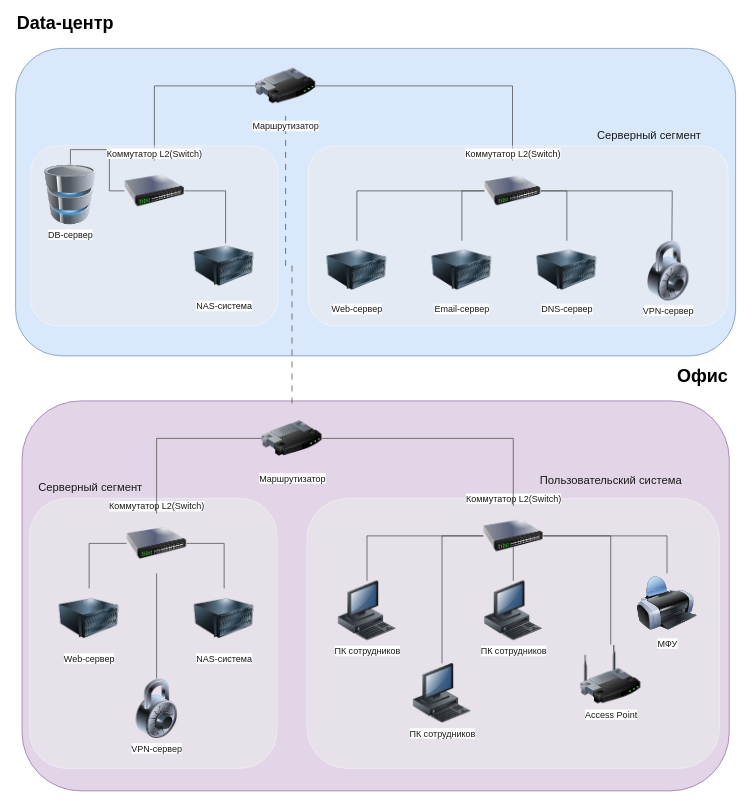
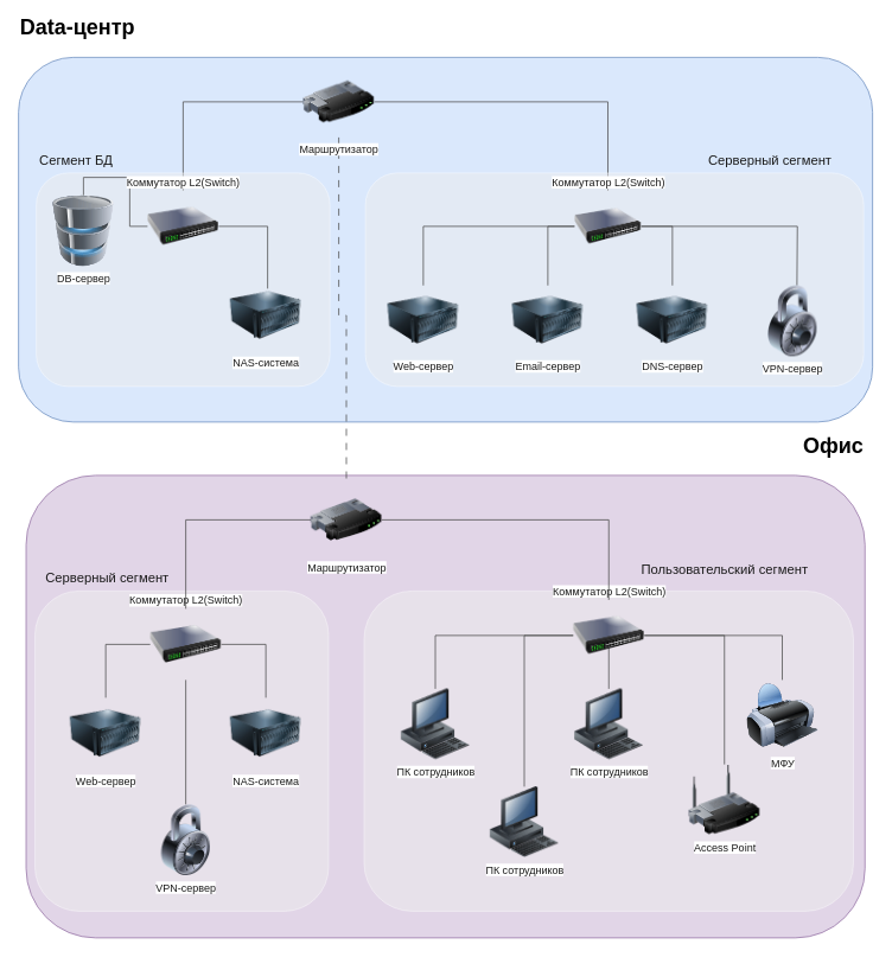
+ <mxCell id="27" value="&lt;font style=&quot;font-size: 15px;&quot;&gt;Сегмент БД&lt;/font&gt;" style="text;strokeColor=none;align=center;fillColor=none;html=1;verticalAlign=middle;whiteSpace=wrap;rounded=0;fontColor=#1A1A1A;" vertex="1" parent="1"><mxGeometry x="40" y="120" width="90" height="30" as="geometry" /></mxCell>
- <mxCell id="42" value="&lt;span style=&quot;font-size: 15px;&quot;&gt;Пользовательский система&lt;/span&gt;" style="text;strokeColor=none;align=center;fillColor=none;html=1;verticalAlign=middle;whiteSpace=wrap;rounded=0;fontColor=#1A1A1A;" vertex="1" parent="41"><mxGeometry x="260" width="290" height="30" as="geometry" /></mxCell>
+ <mxCell id="42" value="&lt;span style=&quot;font-size: 15px;&quot;&gt;Пользовательский сегмент&lt;/span&gt;" style="text;strokeColor=none;align=center;fillColor=none;html=1;verticalAlign=middle;whiteSpace=wrap;rounded=0;fontColor=#1A1A1A;" vertex="1" parent="41"><mxGeometry x="260" width="290" height="30" as="geometry" /></mxCell>
- <mxCell id="50" value="МФУ" style="image;html=1;image=img/lib/clip_art/computers/Printer_128x128.png;strokeColor=#FFFFFF;fontColor=#1A1A1A;fillColor=#EEEEEE;" vertex="1" parent="41"><mxGeometry x="440" y="140" width="80" height="80" as="geometry" /></mxCell>
+ <mxCell id="50" value="МФУ" style="image;html=1;image=img/lib/clip_art/computers/Printer_128x128.png;strokeColor=#FFFFFF;fontColor=#1A1A1A;fillColor=#EEEEEE;" vertex="1" parent="41"><mxGeometry x="430" y="140" width="80" height="80" as="geometry" /></mxCell>
